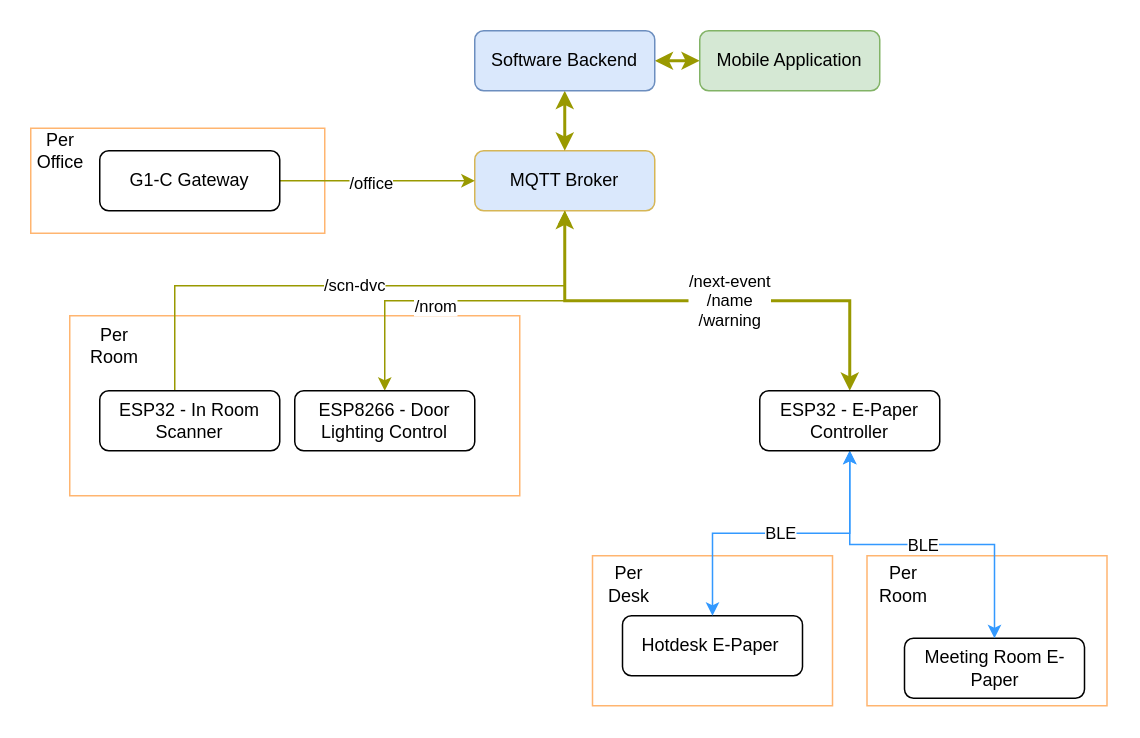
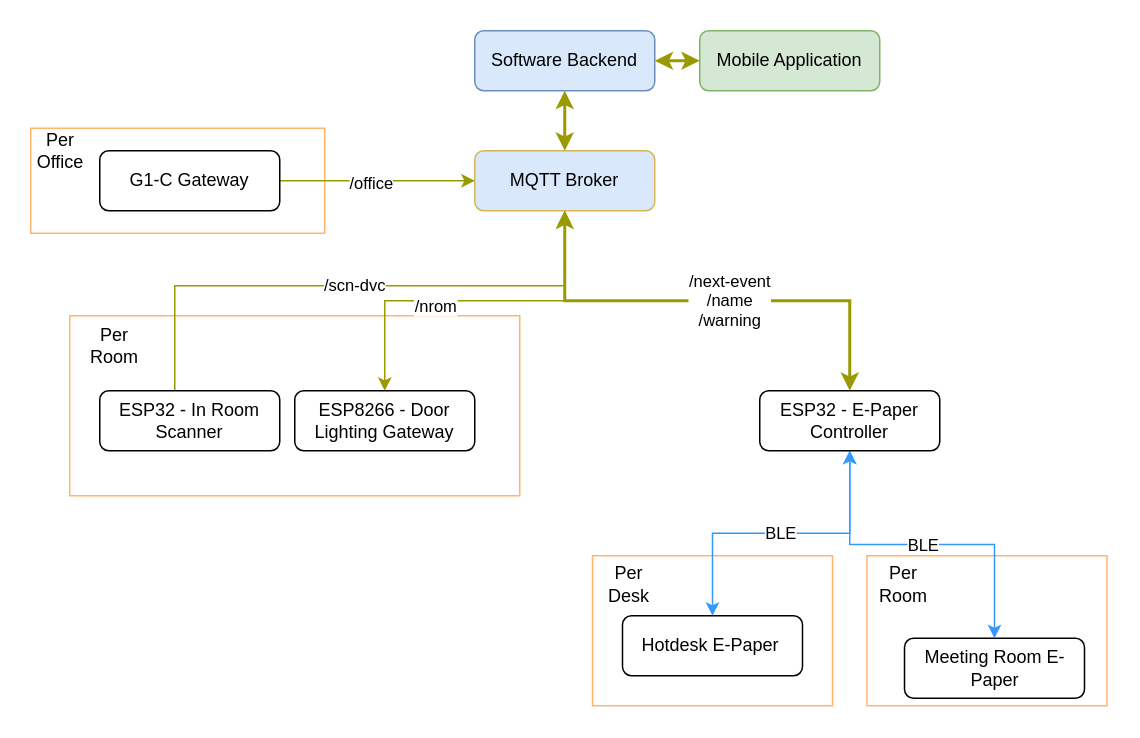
- <mxCell id="14" value="ESP8266 - Door Lighting Control" style="rounded=1;whiteSpace=wrap;html=1;" vertex="1" parent="1"><mxGeometry x="196" y="260" width="120" height="40" as="geometry" /></mxCell>
+ <mxCell id="14" value="ESP8266 - Door Lighting Gateway" style="rounded=1;whiteSpace=wrap;html=1;" vertex="1" parent="1"><mxGeometry x="196" y="260" width="120" height="40" as="geometry" /></mxCell>
